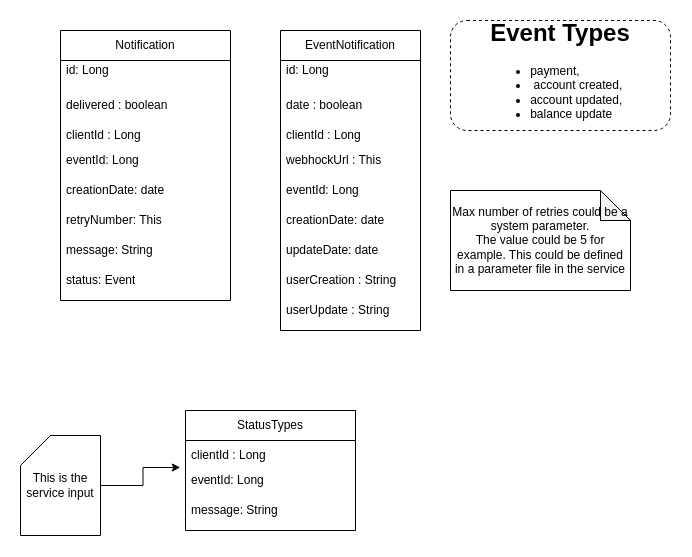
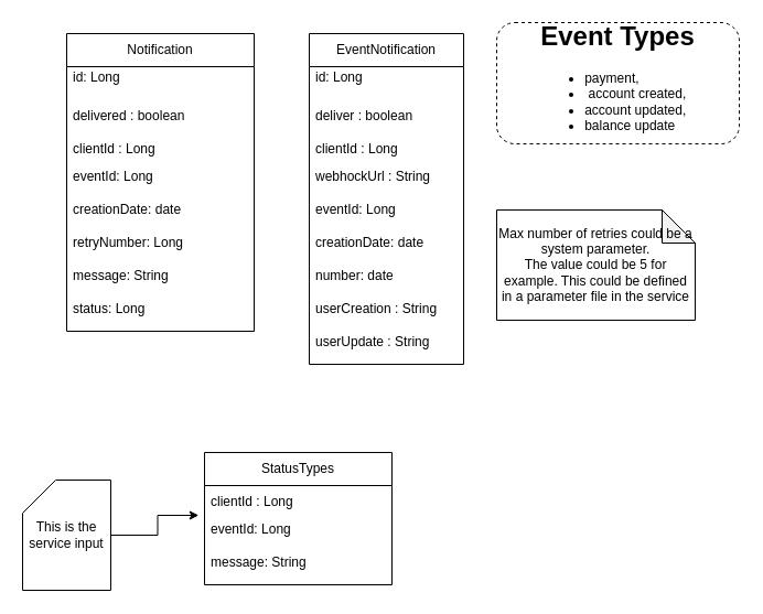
- <mxCell id="4" value="date : boolean" style="text;strokeColor=none;fillColor=none;align=left;verticalAlign=middle;spacingLeft=4;spacingRight=4;overflow=hidden;points=[[0,0.5],[1,0.5]];portConstraint=eastwest;rotatable=0;whiteSpace=wrap;html=1;" parent="2" vertex="1"><mxGeometry y="60" width="140" height="30" as="geometry" /></mxCell>
+ <mxCell id="4" value="deliver : boolean" style="text;strokeColor=none;fillColor=none;align=left;verticalAlign=middle;spacingLeft=4;spacingRight=4;overflow=hidden;points=[[0,0.5],[1,0.5]];portConstraint=eastwest;rotatable=0;whiteSpace=wrap;html=1;" parent="2" vertex="1"><mxGeometry y="60" width="140" height="30" as="geometry" /></mxCell>
- <mxCell id="6" value="webhockUrl : This&lt;div&gt;&lt;br&gt;&lt;/div&gt;" style="text;strokeColor=none;fillColor=none;align=left;verticalAlign=middle;spacingLeft=4;spacingRight=4;overflow=hidden;points=[[0,0.5],[1,0.5]];portConstraint=eastwest;rotatable=0;whiteSpace=wrap;html=1;" parent="2" vertex="1"><mxGeometry y="120" width="140" height="30" as="geometry" /></mxCell>
+ <mxCell id="6" value="webhockUrl : String&lt;div&gt;&lt;br&gt;&lt;/div&gt;" style="text;strokeColor=none;fillColor=none;align=left;verticalAlign=middle;spacingLeft=4;spacingRight=4;overflow=hidden;points=[[0,0.5],[1,0.5]];portConstraint=eastwest;rotatable=0;whiteSpace=wrap;html=1;" parent="2" vertex="1"><mxGeometry y="120" width="140" height="30" as="geometry" /></mxCell>
- <mxCell id="19" value="retryNumber: This&lt;div&gt;&lt;br&gt;&lt;/div&gt;" style="text;strokeColor=none;fillColor=none;align=left;verticalAlign=middle;spacingLeft=4;spacingRight=4;overflow=hidden;points=[[0,0.5],[1,0.5]];portConstraint=eastwest;rotatable=0;whiteSpace=wrap;html=1;" parent="13" vertex="1"><mxGeometry y="180" width="170" height="30" as="geometry" /></mxCell>
+ <mxCell id="19" value="retryNumber: Long&lt;div&gt;&lt;br&gt;&lt;/div&gt;" style="text;strokeColor=none;fillColor=none;align=left;verticalAlign=middle;spacingLeft=4;spacingRight=4;overflow=hidden;points=[[0,0.5],[1,0.5]];portConstraint=eastwest;rotatable=0;whiteSpace=wrap;html=1;" parent="13" vertex="1"><mxGeometry y="180" width="170" height="30" as="geometry" /></mxCell>
- <mxCell id="9" value="updateDate: date&lt;div&gt;&lt;br&gt;&lt;/div&gt;" style="text;strokeColor=none;fillColor=none;align=left;verticalAlign=middle;spacingLeft=4;spacingRight=4;overflow=hidden;points=[[0,0.5],[1,0.5]];portConstraint=eastwest;rotatable=0;whiteSpace=wrap;html=1;" parent="2" vertex="1"><mxGeometry y="210" width="140" height="30" as="geometry" /></mxCell>
+ <mxCell id="9" value="number: date&lt;div&gt;&lt;br&gt;&lt;/div&gt;" style="text;strokeColor=none;fillColor=none;align=left;verticalAlign=middle;spacingLeft=4;spacingRight=4;overflow=hidden;points=[[0,0.5],[1,0.5]];portConstraint=eastwest;rotatable=0;whiteSpace=wrap;html=1;" parent="2" vertex="1"><mxGeometry y="210" width="140" height="30" as="geometry" /></mxCell>
- <mxCell id="21" value="status: Event&lt;div&gt;&lt;br&gt;&lt;/div&gt;" style="text;strokeColor=none;fillColor=none;align=left;verticalAlign=middle;spacingLeft=4;spacingRight=4;overflow=hidden;points=[[0,0.5],[1,0.5]];portConstraint=eastwest;rotatable=0;whiteSpace=wrap;html=1;" parent="13" vertex="1"><mxGeometry y="240" width="170" height="30" as="geometry" /></mxCell>
+ <mxCell id="21" value="status: Long&lt;div&gt;&lt;br&gt;&lt;/div&gt;" style="text;strokeColor=none;fillColor=none;align=left;verticalAlign=middle;spacingLeft=4;spacingRight=4;overflow=hidden;points=[[0,0.5],[1,0.5]];portConstraint=eastwest;rotatable=0;whiteSpace=wrap;html=1;" parent="13" vertex="1"><mxGeometry y="240" width="170" height="30" as="geometry" /></mxCell>
